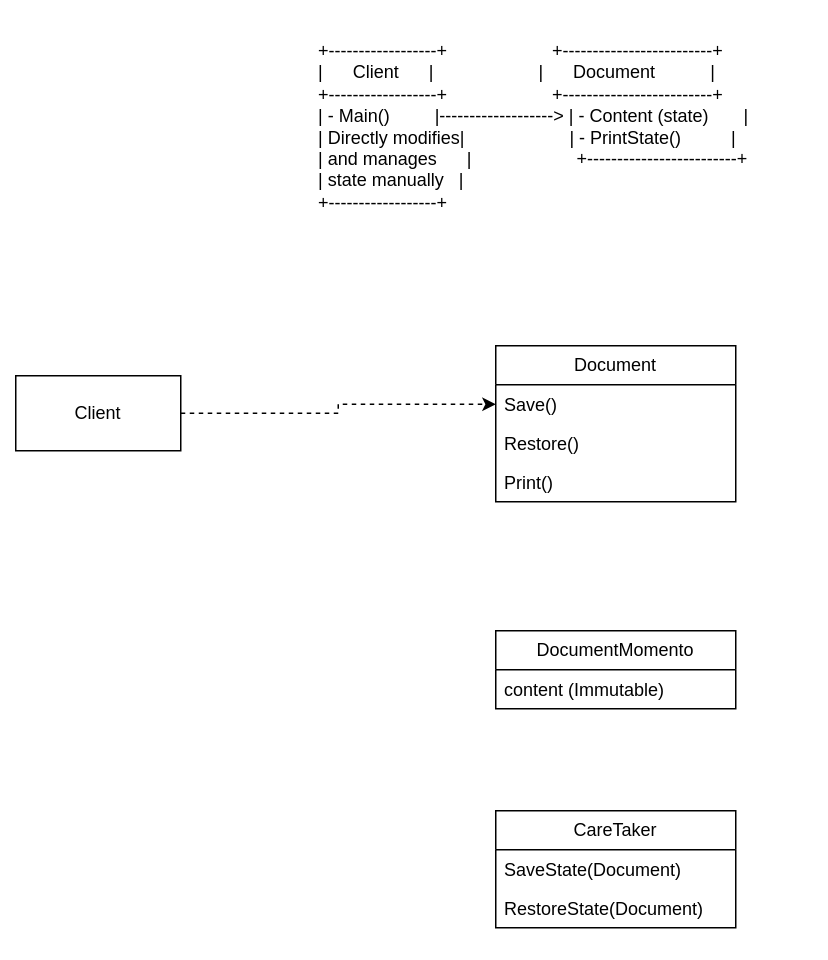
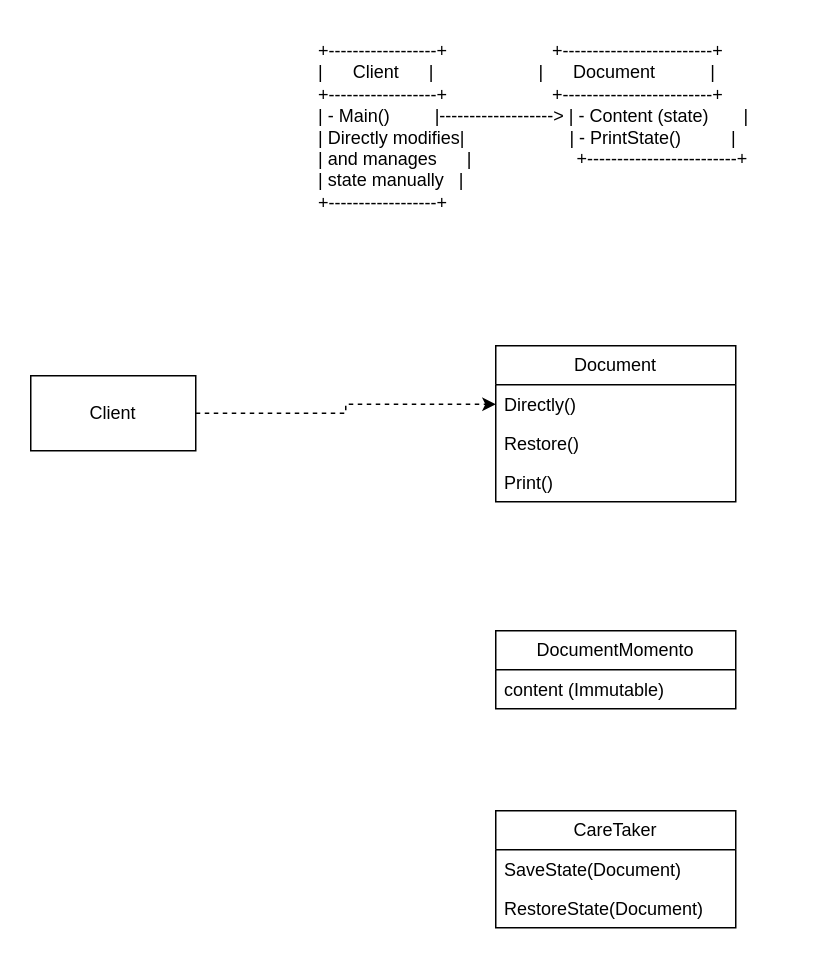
- <mxCell id="5" value="Save()" style="text;strokeColor=none;fillColor=none;align=left;verticalAlign=top;spacingLeft=4;spacingRight=4;overflow=hidden;rotatable=0;points=[[0,0.5],[1,0.5]];portConstraint=eastwest;whiteSpace=wrap;html=1;" vertex="1" parent="4"><mxGeometry y="26" width="160" height="26" as="geometry" /></mxCell>
+ <mxCell id="5" value="Directly()" style="text;strokeColor=none;fillColor=none;align=left;verticalAlign=top;spacingLeft=4;spacingRight=4;overflow=hidden;rotatable=0;points=[[0,0.5],[1,0.5]];portConstraint=eastwest;whiteSpace=wrap;html=1;" vertex="1" parent="4"><mxGeometry y="26" width="160" height="26" as="geometry" /></mxCell>
- <mxCell id="12" value="Client" style="html=1;whiteSpace=wrap;" vertex="1" parent="1"><mxGeometry x="10" y="250" width="110" height="50" as="geometry" /></mxCell>
+ <mxCell id="12" value="Client" style="html=1;whiteSpace=wrap;" vertex="1" parent="1"><mxGeometry x="20" y="250" width="110" height="50" as="geometry" /></mxCell>
